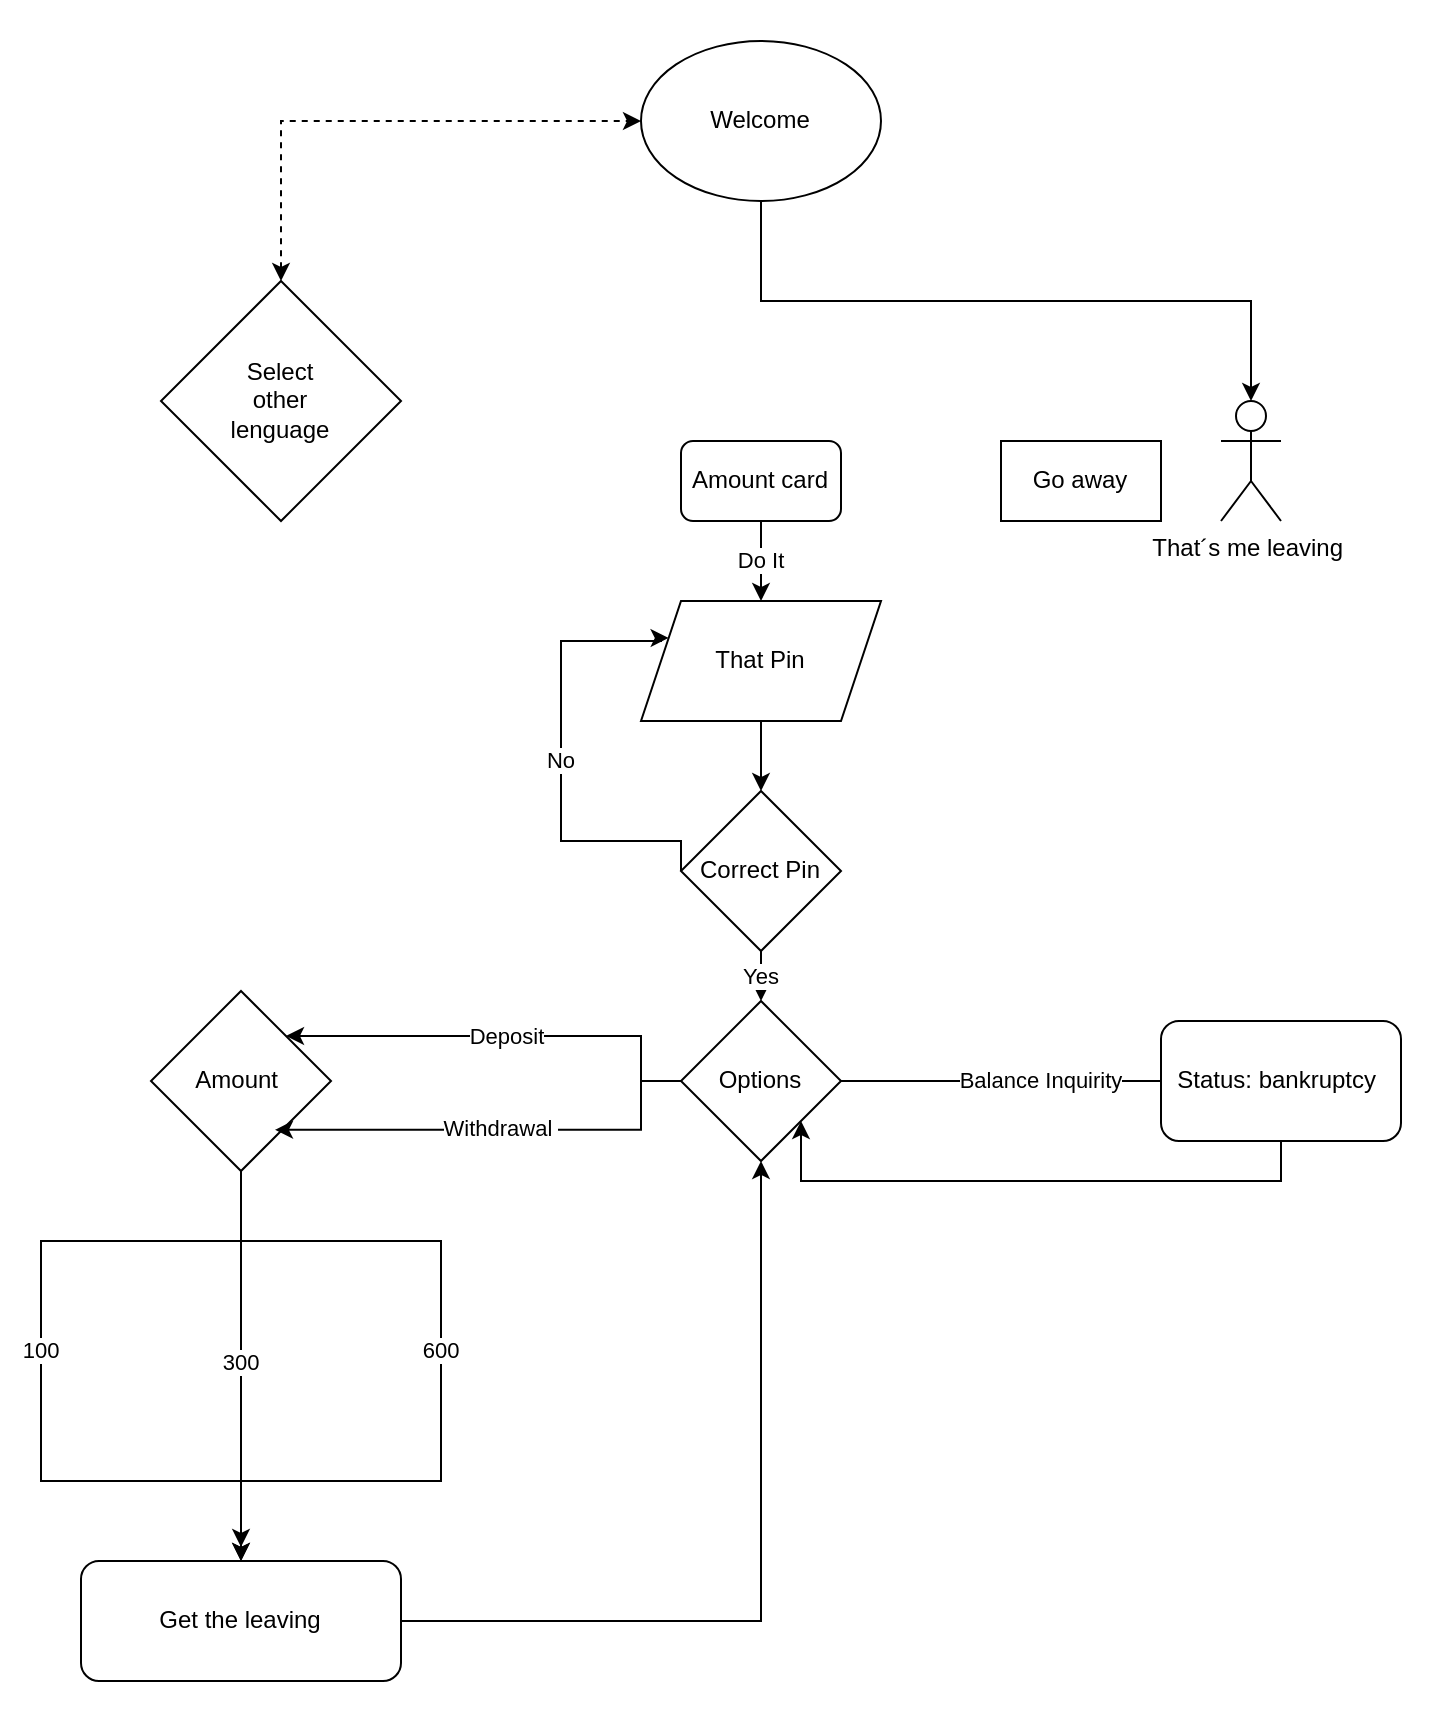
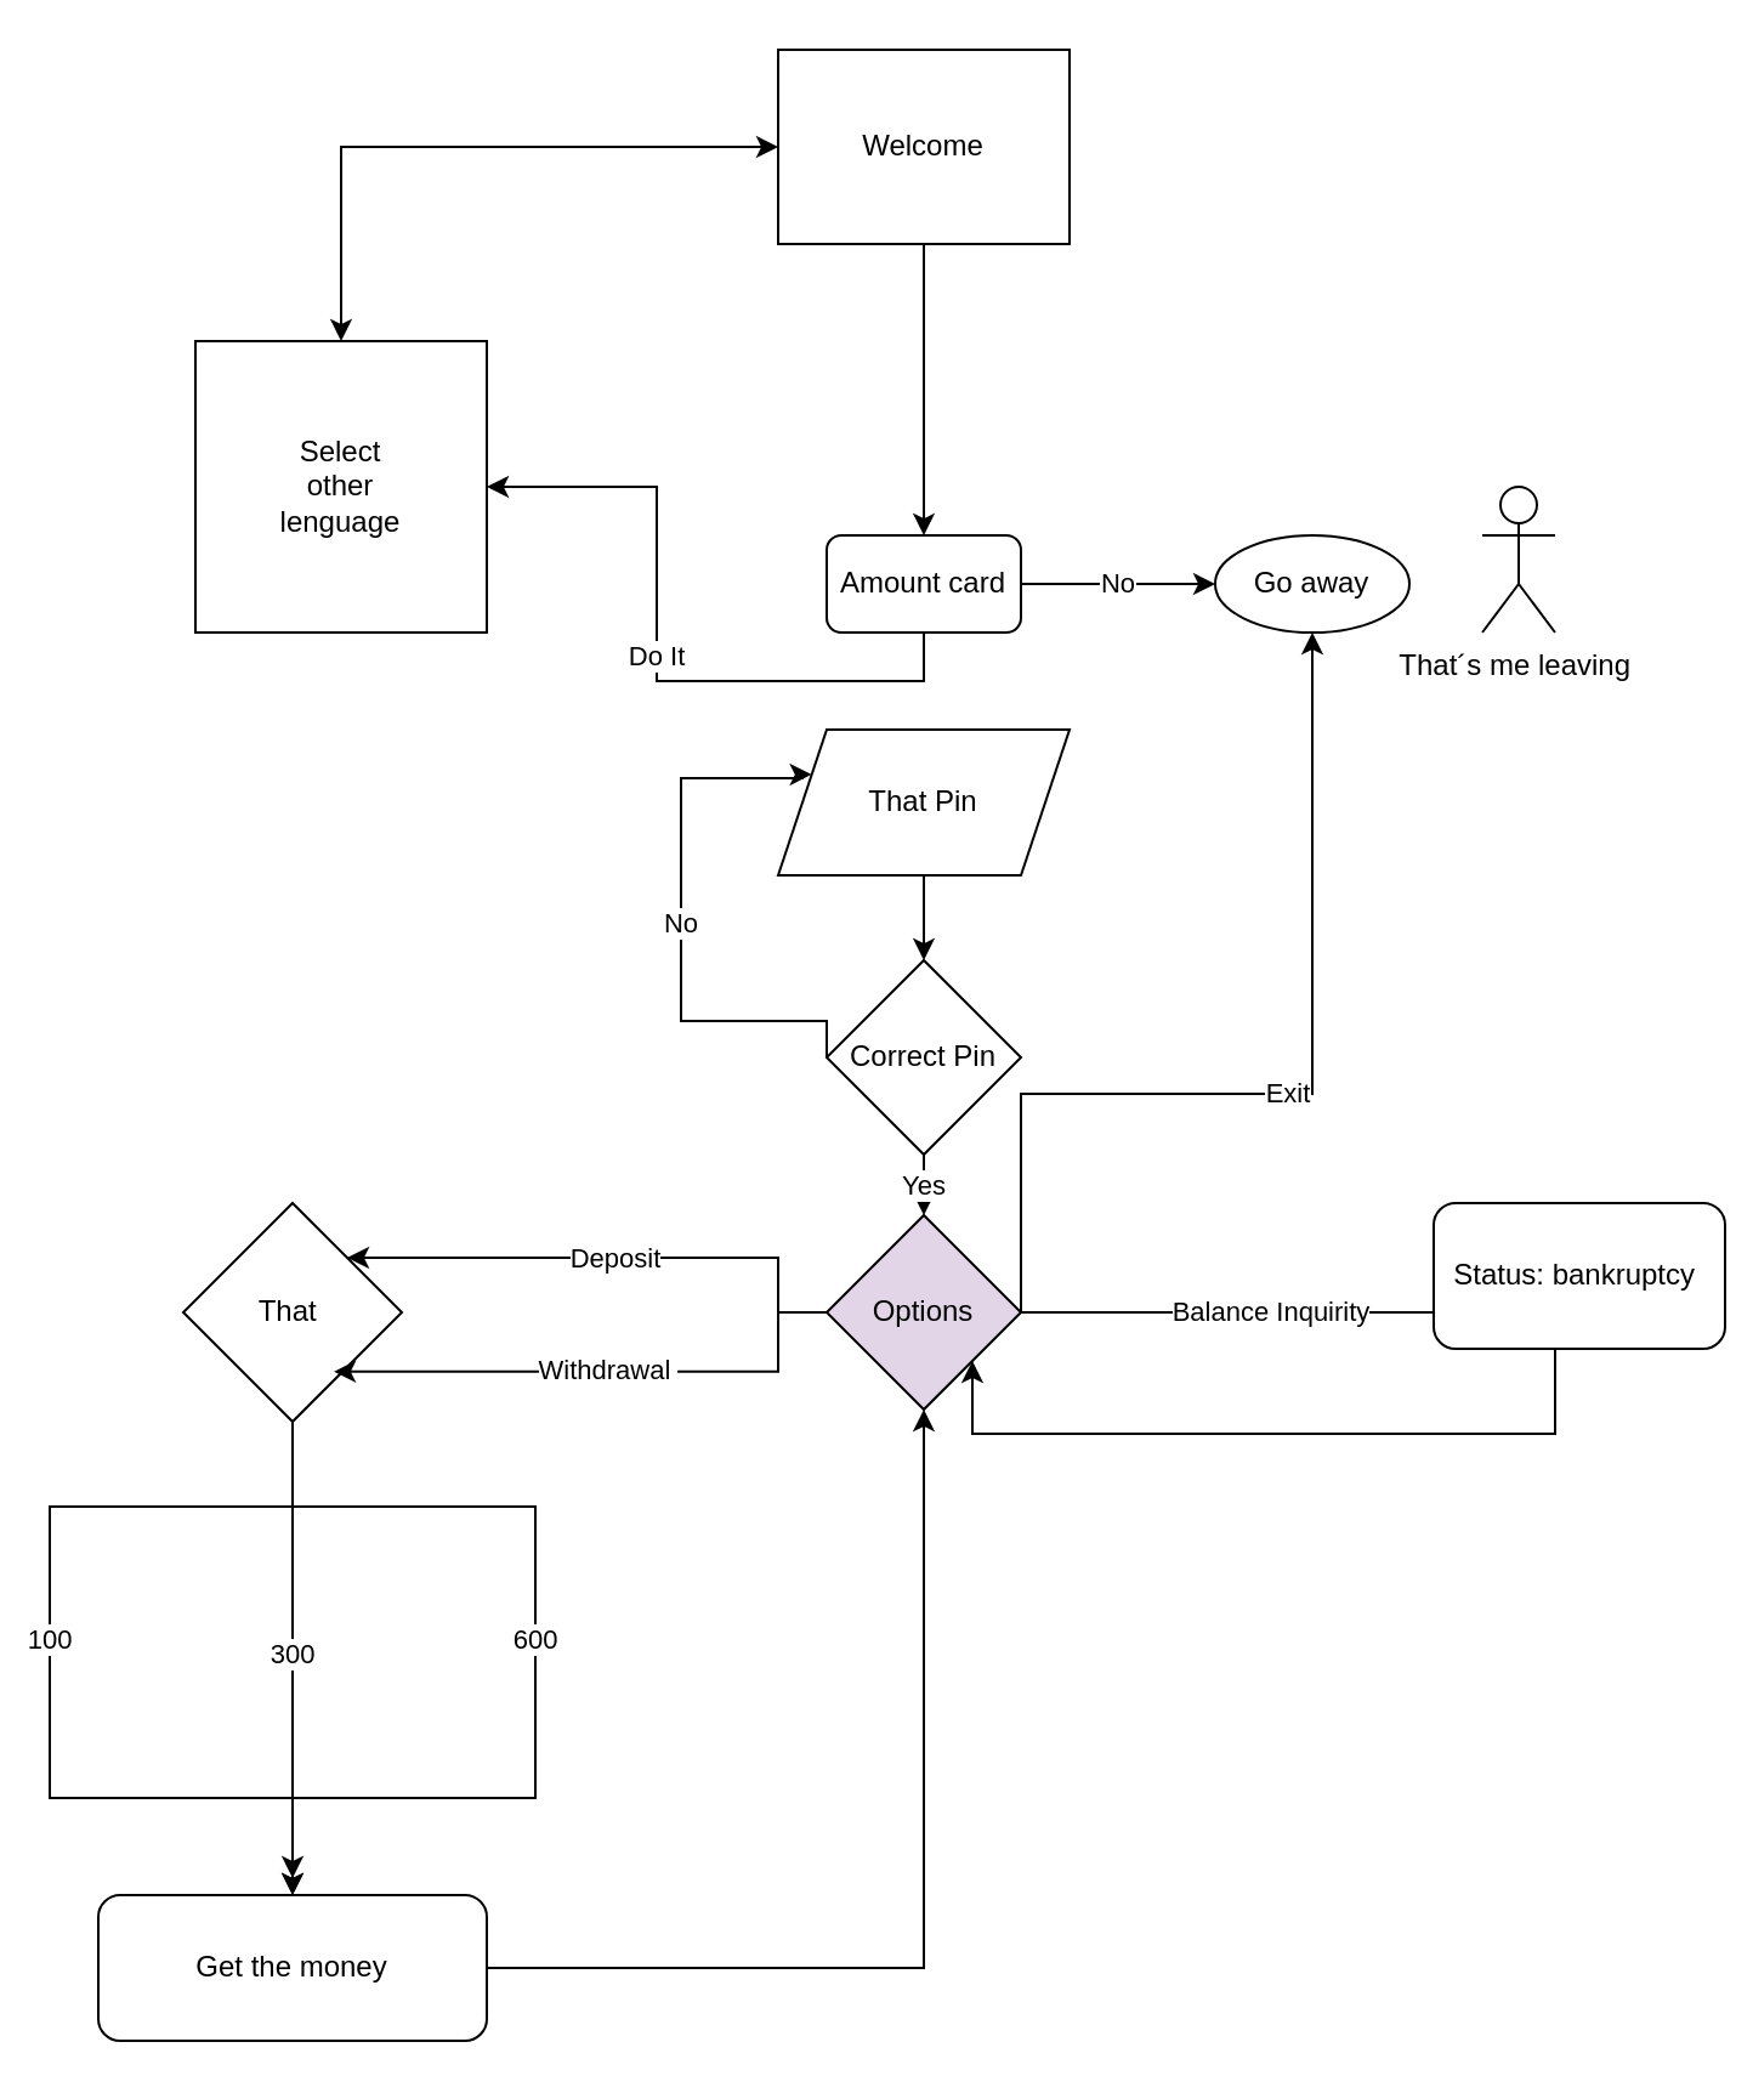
- <mxCell id="18" value="" style="endArrow=classic;startArrow=classic;html=1;rounded=0;exitX=0.5;exitY=0;exitDx=0;exitDy=0;entryX=0;entryY=0.5;entryDx=0;entryDy=0;dashed=1;" edge="1" parent="1" source="4" target="3"><mxGeometry width="50" height="50" relative="1" as="geometry"><mxPoint x="380" y="230" as="sourcePoint" /><mxPoint x="430" y="180" as="targetPoint" /><Array as="points"><mxPoint x="140" y="60" /></Array></mxGeometry></mxCell>
+ <mxCell id="18" value="" style="endArrow=classic;startArrow=classic;html=1;rounded=0;exitX=0.5;exitY=0;exitDx=0;exitDy=0;entryX=0;entryY=0.5;entryDx=0;entryDy=0;" edge="1" parent="1" source="4" target="3"><mxGeometry width="50" height="50" relative="1" as="geometry"><mxPoint x="380" y="230" as="sourcePoint" /><mxPoint x="430" y="180" as="targetPoint" /><Array as="points"><mxPoint x="140" y="60" /></Array></mxGeometry></mxCell>
- <mxCell id="3" value="Welcome" style="ellipse;whiteSpace=wrap;html=1;" vertex="1" parent="1"><mxGeometry x="320" width="120" height="80" as="geometry" y="20" /></mxCell>
+ <mxCell id="3" value="Welcome" style="whiteSpace=wrap;html=1;rounded=0;" vertex="1" parent="1"><mxGeometry x="320" width="120" height="80" as="geometry" y="20" /></mxCell>
- <mxCell id="2" style="edgeStyle=orthogonalEdgeStyle;rounded=0;orthogonalLoop=1;jettySize=auto;html=1;exitX=0.5;exitY=1;exitDx=0;exitDy=0;" edge="1" parent="1" source="3" target="28"><mxGeometry relative="1" as="geometry" /></mxCell>
+ <mxCell id="2" style="edgeStyle=orthogonalEdgeStyle;rounded=0;orthogonalLoop=1;jettySize=auto;html=1;exitX=0.5;exitY=1;exitDx=0;exitDy=0;entryX=0.5;entryY=0;entryDx=0;entryDy=0;" edge="1" parent="1" source="3" target="7"><mxGeometry relative="1" as="geometry" /></mxCell>
- <mxCell id="4" value="Select&lt;div&gt;other&lt;/div&gt;&lt;div&gt;lenguage&lt;/div&gt;" style="rhombus;whiteSpace=wrap;html=1;" vertex="1" parent="1"><mxGeometry x="80" y="140" width="120" height="120" as="geometry" /></mxCell>
+ <mxCell id="4" value="Select&lt;div&gt;other&lt;/div&gt;&lt;div&gt;lenguage&lt;/div&gt;" style="whiteSpace=wrap;html=1;rounded=0;" vertex="1" parent="1"><mxGeometry x="80" y="140" width="120" height="120" as="geometry" /></mxCell>
+ <mxCell id="5" value="No" style="edgeStyle=orthogonalEdgeStyle;rounded=0;orthogonalLoop=1;jettySize=auto;html=1;exitX=1;exitY=0.5;exitDx=0;exitDy=0;entryX=0;entryY=0.5;entryDx=0;entryDy=0;" edge="1" parent="1" source="7" target="10"><mxGeometry relative="1" as="geometry" /></mxCell>
- <mxCell id="10" value="Go away" style="whiteSpace=wrap;html=1;rounded=0;" vertex="1" parent="1"><mxGeometry x="500" y="220" width="80" height="40" as="geometry" /></mxCell>
+ <mxCell id="10" value="Go away" style="ellipse;whiteSpace=wrap;html=1;" vertex="1" parent="1"><mxGeometry x="500" y="220" width="80" height="40" as="geometry" /></mxCell>
- <mxCell id="6" value="Do It" style="edgeStyle=orthogonalEdgeStyle;rounded=0;orthogonalLoop=1;jettySize=auto;html=1;exitX=0.5;exitY=1;exitDx=0;exitDy=0;entryX=0.5;entryY=0;entryDx=0;entryDy=0;" edge="1" parent="1" source="7" target="22"><mxGeometry relative="1" as="geometry" /></mxCell>
+ <mxCell id="6" value="Do It" style="edgeStyle=orthogonalEdgeStyle;rounded=0;orthogonalLoop=1;jettySize=auto;html=1;exitX=0.5;exitY=1;exitDx=0;exitDy=0;" edge="1" parent="1" source="7" target="4"><mxGeometry relative="1" as="geometry" /></mxCell>
+ <mxCell id="9" value="Exit" style="edgeStyle=orthogonalEdgeStyle;rounded=0;orthogonalLoop=1;jettySize=auto;html=1;exitX=1;exitY=0.5;exitDx=0;exitDy=0;entryX=0.5;entryY=1;entryDx=0;entryDy=0;" edge="1" parent="1" source="29" target="10"><mxGeometry relative="1" as="geometry"><mxPoint x="440" y="540" as="sourcePoint" /><Array as="points"><mxPoint x="420" y="450" /><mxPoint x="540" y="450" /></Array></mxGeometry></mxCell>
- <mxCell id="15" value="Amount&amp;nbsp;" style="rhombus;whiteSpace=wrap;html=1;" vertex="1" parent="1"><mxGeometry x="75" y="495" width="90" height="90" as="geometry" /></mxCell>
+ <mxCell id="15" value="That&amp;nbsp;" style="rhombus;whiteSpace=wrap;html=1;" vertex="1" parent="1"><mxGeometry x="75" y="495" width="90" height="90" as="geometry" /></mxCell>
- <mxCell id="29" value="Options" style="rhombus;whiteSpace=wrap;html=1;" vertex="1" parent="1"><mxGeometry x="340" y="500" width="80" height="80" as="geometry" /></mxCell>
+ <mxCell id="29" value="Options" style="rhombus;whiteSpace=wrap;html=1;fillColor=#e1d5e7;" vertex="1" parent="1"><mxGeometry x="340" y="500" width="80" height="80" as="geometry" /></mxCell>
- <mxCell id="17" value="Status: bankruptcy&amp;nbsp;" style="rounded=1;whiteSpace=wrap;html=1;" vertex="1" parent="1"><mxGeometry x="580" y="510" width="120" height="60" as="geometry" /></mxCell>
+ <mxCell id="17" value="Status: bankruptcy&amp;nbsp;" style="rounded=1;whiteSpace=wrap;html=1;" vertex="1" parent="1"><mxGeometry x="590" y="495" width="120" height="60" as="geometry" /></mxCell>
- <mxCell id="20" value="Get the leaving" style="rounded=1;whiteSpace=wrap;html=1;" vertex="1" parent="1"><mxGeometry x="40" y="780" width="160" height="60" as="geometry" /></mxCell>
+ <mxCell id="20" value="Get the money" style="rounded=1;whiteSpace=wrap;html=1;" vertex="1" parent="1"><mxGeometry x="40" y="780" width="160" height="60" as="geometry" /></mxCell>
